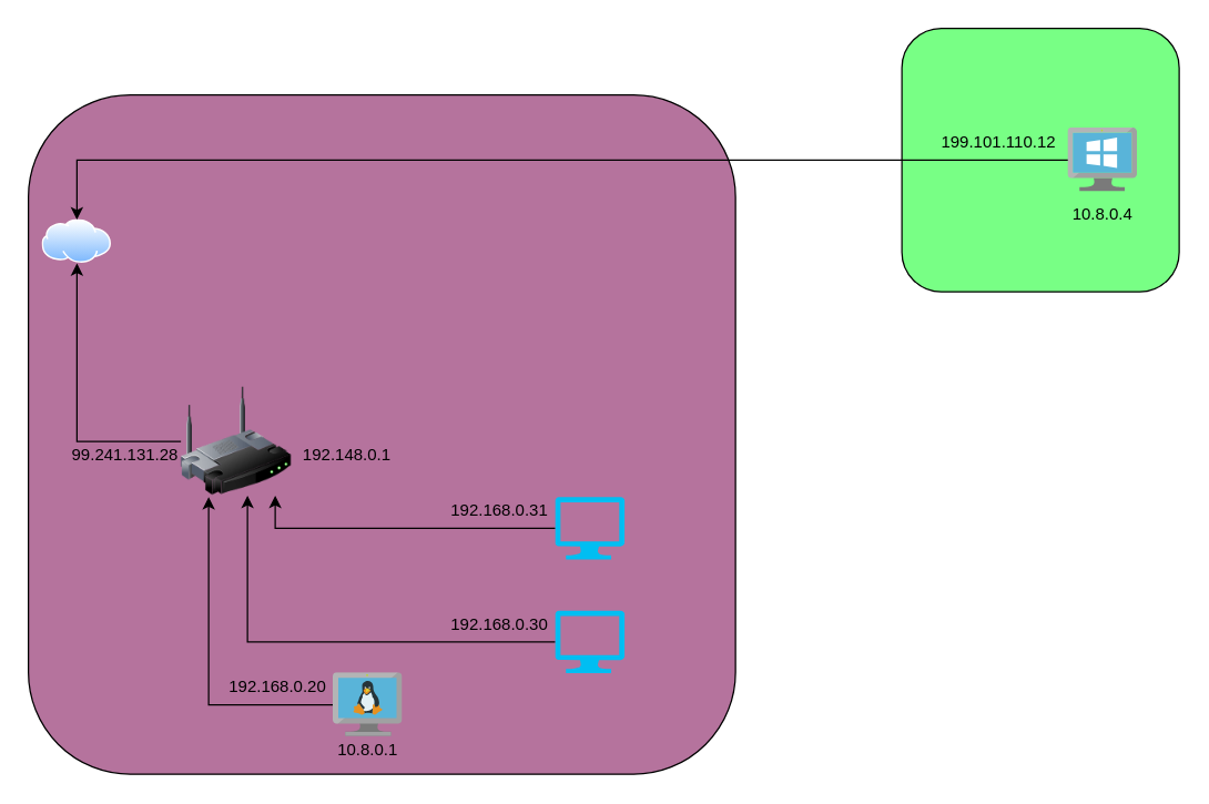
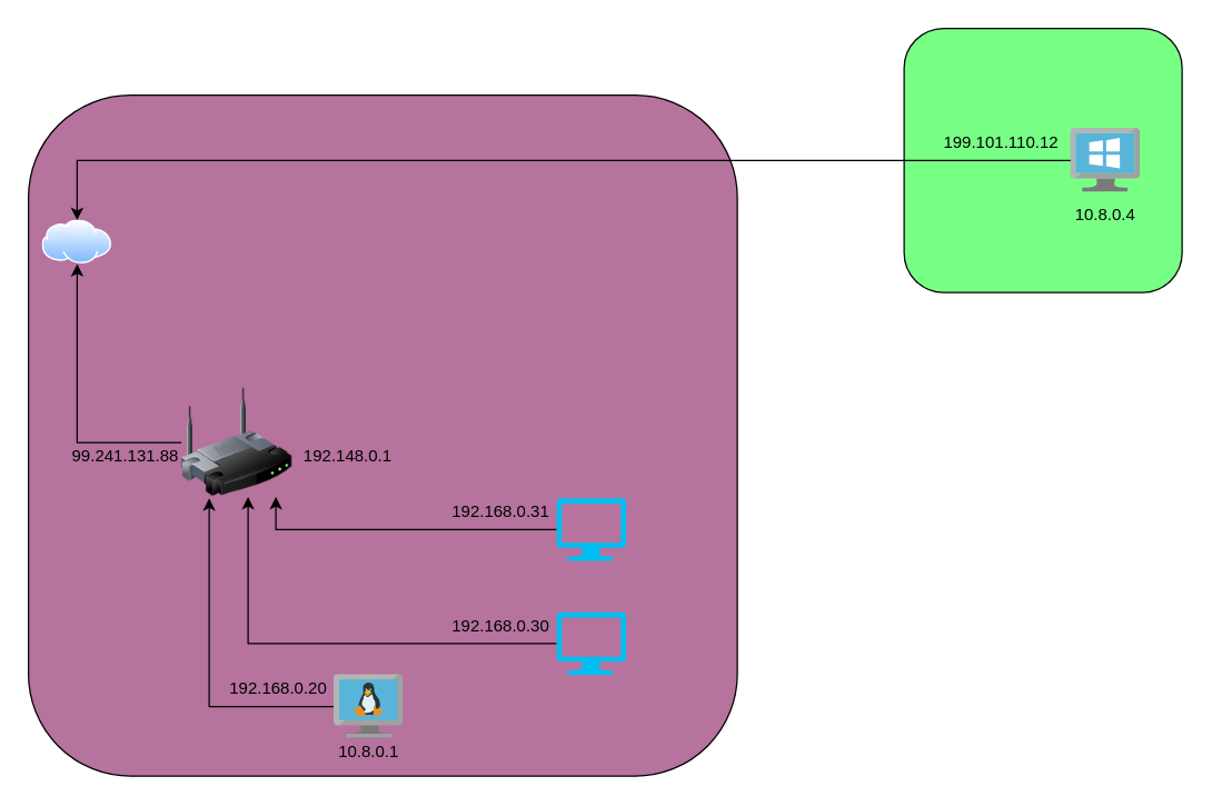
- <mxCell id="11" value="99.241.131.28" style="text;html=1;strokeColor=none;fillColor=none;align=center;verticalAlign=middle;whiteSpace=wrap;rounded=0;" parent="1" vertex="1"><mxGeometry x="70" y="318" width="40" height="20" as="geometry" /></mxCell>
+ <mxCell id="11" value="99.241.131.88" style="text;html=1;strokeColor=none;fillColor=none;align=center;verticalAlign=middle;whiteSpace=wrap;rounded=0;" parent="1" vertex="1"><mxGeometry x="70" y="318" width="40" height="20" as="geometry" /></mxCell>
